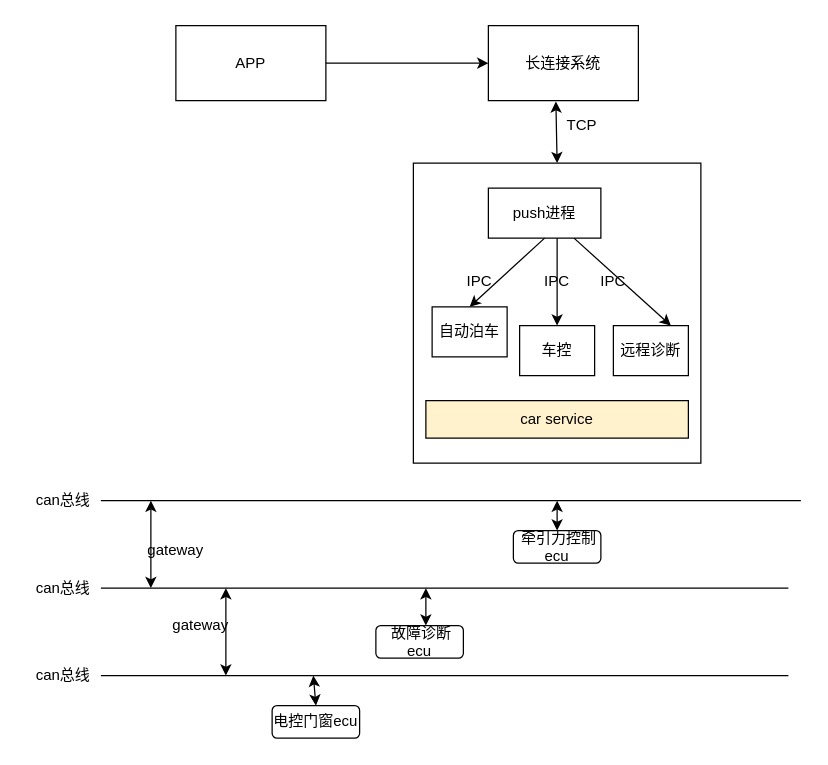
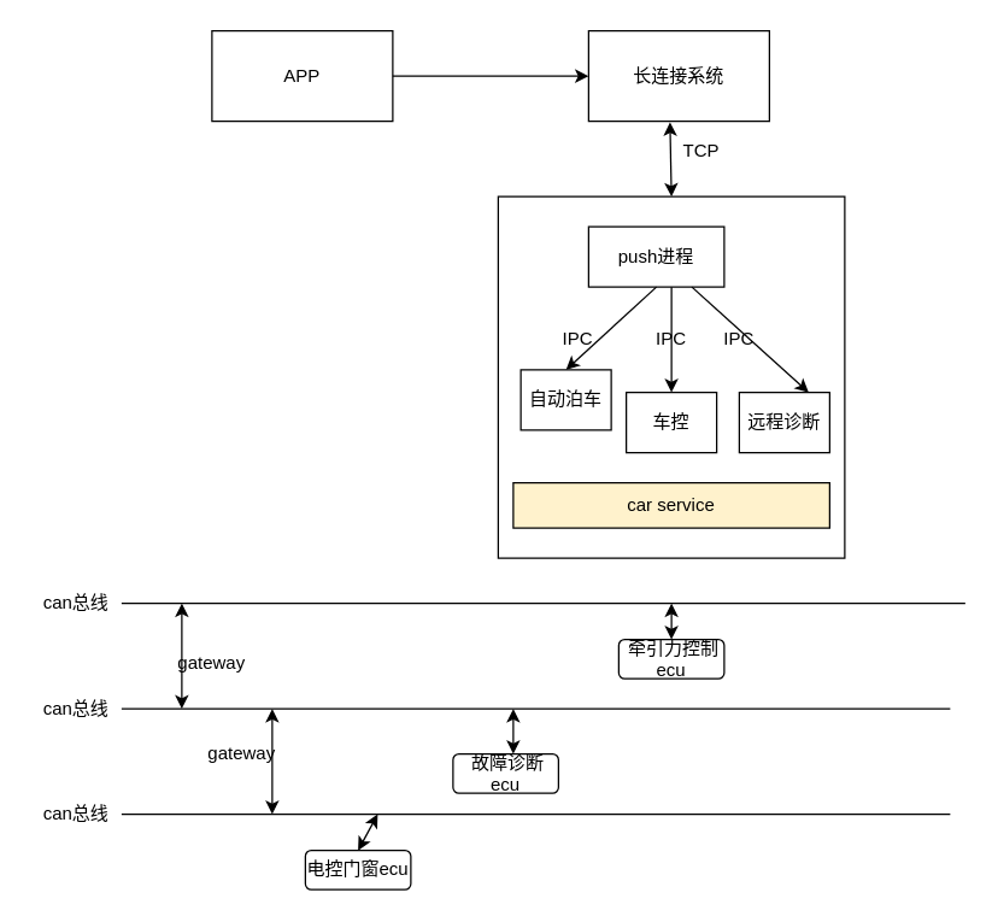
- <mxCell id="20" value="电控门窗ecu" style="rounded=1;whiteSpace=wrap;html=1;" vertex="1" parent="1"><mxGeometry x="217" y="564" width="70" height="26" as="geometry" /></mxCell>
+ <mxCell id="20" value="电控门窗ecu" style="rounded=1;whiteSpace=wrap;html=1;" vertex="1" parent="1"><mxGeometry x="202" y="564" width="70" height="26" as="geometry" /></mxCell>
